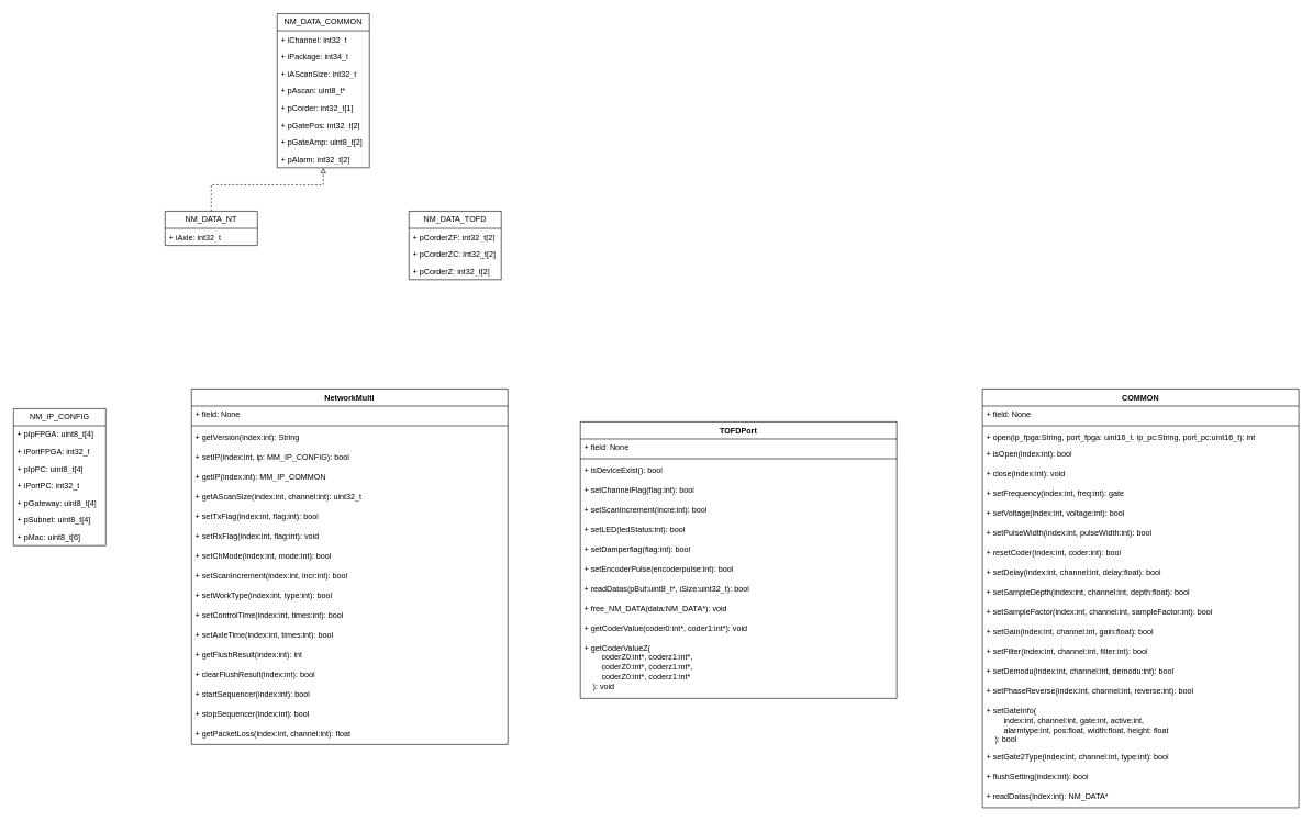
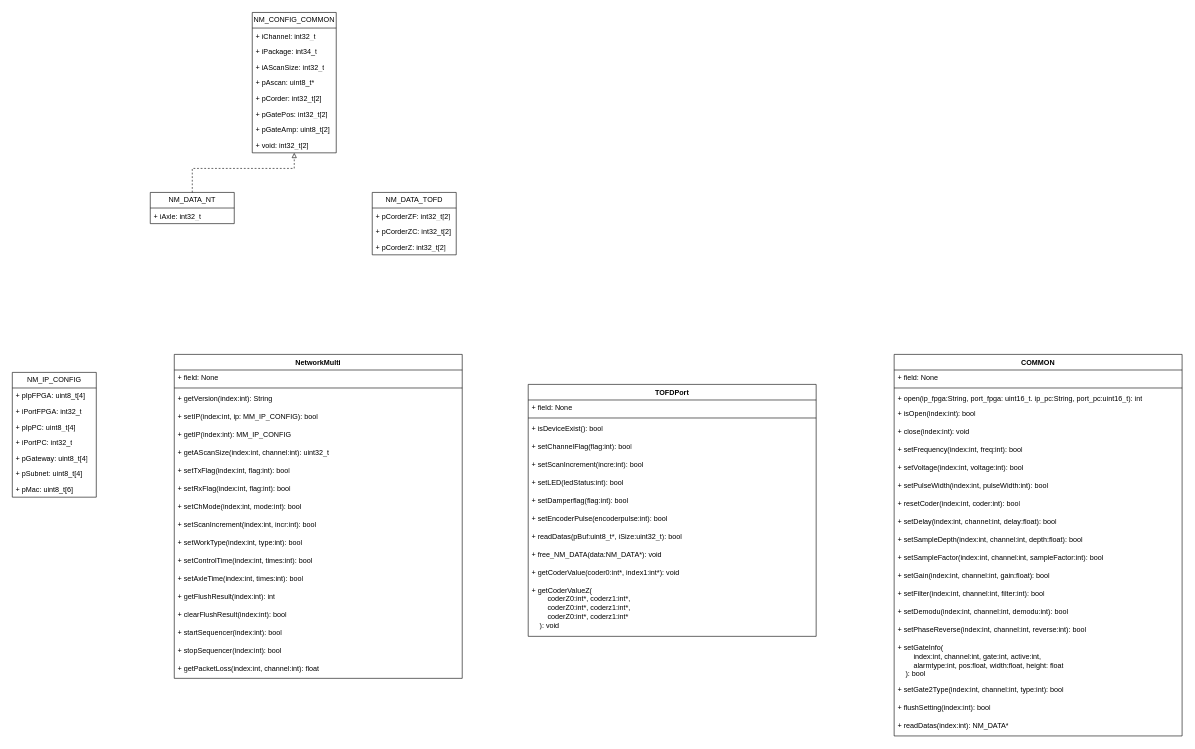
- <mxCell id="36" value="NM_DATA_COMMON" style="swimlane;fontStyle=0;childLayout=stackLayout;horizontal=1;startSize=26;fillColor=none;horizontalStack=0;resizeParent=1;resizeParentMax=0;resizeLast=0;collapsible=1;marginBottom=0;whiteSpace=wrap;html=1;" parent="1" vertex="1"><mxGeometry x="420" width="140" height="234" as="geometry" y="20"><mxRectangle x="10" y="570" width="100" height="30" as="alternateBounds" /></mxGeometry></mxCell>
+ <mxCell id="36" value="NM_CONFIG_COMMON" style="swimlane;fontStyle=0;childLayout=stackLayout;horizontal=1;startSize=26;fillColor=none;horizontalStack=0;resizeParent=1;resizeParentMax=0;resizeLast=0;collapsible=1;marginBottom=0;whiteSpace=wrap;html=1;" parent="1" vertex="1"><mxGeometry x="420" width="140" height="234" as="geometry" y="20"><mxRectangle x="10" y="570" width="100" height="30" as="alternateBounds" /></mxGeometry></mxCell>
- <mxCell id="41" value="+ pCorder: int32_t[1]" style="text;strokeColor=none;fillColor=none;align=left;verticalAlign=top;spacingLeft=4;spacingRight=4;overflow=hidden;rotatable=0;points=[[0,0.5],[1,0.5]];portConstraint=eastwest;whiteSpace=wrap;html=1;" parent="36" vertex="1"><mxGeometry y="130" width="140" height="26" as="geometry" /></mxCell>
+ <mxCell id="41" value="+ pCorder: int32_t[2]" style="text;strokeColor=none;fillColor=none;align=left;verticalAlign=top;spacingLeft=4;spacingRight=4;overflow=hidden;rotatable=0;points=[[0,0.5],[1,0.5]];portConstraint=eastwest;whiteSpace=wrap;html=1;" parent="36" vertex="1"><mxGeometry y="130" width="140" height="26" as="geometry" /></mxCell>
- <mxCell id="44" value="+ pAlarm: int32_t[2]" style="text;strokeColor=none;fillColor=none;align=left;verticalAlign=top;spacingLeft=4;spacingRight=4;overflow=hidden;rotatable=0;points=[[0,0.5],[1,0.5]];portConstraint=eastwest;whiteSpace=wrap;html=1;" parent="36" vertex="1"><mxGeometry y="208" width="140" height="26" as="geometry" /></mxCell>
+ <mxCell id="44" value="+ void: int32_t[2]" style="text;strokeColor=none;fillColor=none;align=left;verticalAlign=top;spacingLeft=4;spacingRight=4;overflow=hidden;rotatable=0;points=[[0,0.5],[1,0.5]];portConstraint=eastwest;whiteSpace=wrap;html=1;" parent="36" vertex="1"><mxGeometry y="208" width="140" height="26" as="geometry" /></mxCell>
- <mxCell id="7" value="+ getIP(index:int): MM_IP_COMMON" style="text;strokeColor=none;fillColor=none;align=left;verticalAlign=top;spacingLeft=4;spacingRight=4;overflow=hidden;rotatable=0;points=[[0,0.5],[1,0.5]];portConstraint=eastwest;whiteSpace=wrap;html=1;" parent="2" vertex="1"><mxGeometry y="120" width="480" height="30" as="geometry" /></mxCell>
+ <mxCell id="7" value="+ getIP(index:int): MM_IP_CONFIG" style="text;strokeColor=none;fillColor=none;align=left;verticalAlign=top;spacingLeft=4;spacingRight=4;overflow=hidden;rotatable=0;points=[[0,0.5],[1,0.5]];portConstraint=eastwest;whiteSpace=wrap;html=1;" parent="2" vertex="1"><mxGeometry y="120" width="480" height="30" as="geometry" /></mxCell>
- <mxCell id="64" value="+ setFrequency(index:int, freq:int): gate" style="text;strokeColor=none;fillColor=none;align=left;verticalAlign=top;spacingLeft=4;spacingRight=4;overflow=hidden;rotatable=0;points=[[0,0.5],[1,0.5]];portConstraint=eastwest;whiteSpace=wrap;html=1;" parent="58" vertex="1"><mxGeometry y="146" width="480" height="30" as="geometry" /></mxCell>
+ <mxCell id="64" value="+ setFrequency(index:int, freq:int): bool" style="text;strokeColor=none;fillColor=none;align=left;verticalAlign=top;spacingLeft=4;spacingRight=4;overflow=hidden;rotatable=0;points=[[0,0.5],[1,0.5]];portConstraint=eastwest;whiteSpace=wrap;html=1;" parent="58" vertex="1"><mxGeometry y="146" width="480" height="30" as="geometry" /></mxCell>
- <mxCell id="10" value="+ setRxFlag(index:int, flag:int): void" style="text;strokeColor=none;fillColor=none;align=left;verticalAlign=top;spacingLeft=4;spacingRight=4;overflow=hidden;rotatable=0;points=[[0,0.5],[1,0.5]];portConstraint=eastwest;whiteSpace=wrap;html=1;" parent="2" vertex="1"><mxGeometry y="210" width="480" height="30" as="geometry" /></mxCell>
+ <mxCell id="10" value="+ setRxFlag(index:int, flag:int): bool" style="text;strokeColor=none;fillColor=none;align=left;verticalAlign=top;spacingLeft=4;spacingRight=4;overflow=hidden;rotatable=0;points=[[0,0.5],[1,0.5]];portConstraint=eastwest;whiteSpace=wrap;html=1;" parent="2" vertex="1"><mxGeometry y="210" width="480" height="30" as="geometry" /></mxCell>
- <mxCell id="56" value="+ getCoderValue(coder0:int*, coder1:int*): void" style="text;strokeColor=none;fillColor=none;align=left;verticalAlign=top;spacingLeft=4;spacingRight=4;overflow=hidden;rotatable=0;points=[[0,0.5],[1,0.5]];portConstraint=eastwest;whiteSpace=wrap;html=1;" parent="45" vertex="1"><mxGeometry y="300" width="480" height="30" as="geometry" /></mxCell>
+ <mxCell id="56" value="+ getCoderValue(coder0:int*, index1:int*): void" style="text;strokeColor=none;fillColor=none;align=left;verticalAlign=top;spacingLeft=4;spacingRight=4;overflow=hidden;rotatable=0;points=[[0,0.5],[1,0.5]];portConstraint=eastwest;whiteSpace=wrap;html=1;" parent="45" vertex="1"><mxGeometry y="300" width="480" height="30" as="geometry" /></mxCell>
